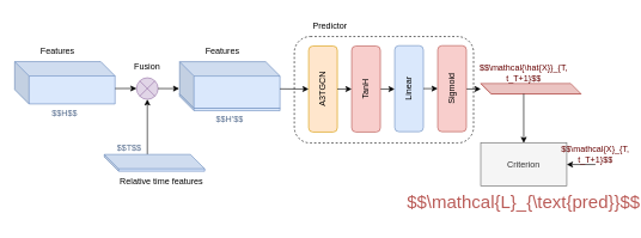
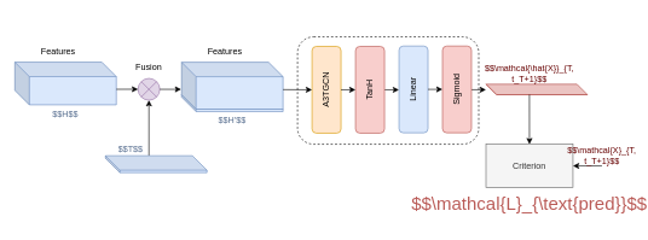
- <mxCell id="21" value="Predictor" style="text;html=1;strokeColor=none;fillColor=none;align=center;verticalAlign=middle;whiteSpace=wrap;rounded=0;" parent="1" vertex="1"><mxGeometry x="430" y="20" width="60" height="30" as="geometry" /></mxCell>
- <mxCell id="30" value="Relative time features" style="text;html=1;strokeColor=none;fillColor=none;align=center;verticalAlign=middle;whiteSpace=wrap;rounded=0;" vertex="1" parent="1"><mxGeometry x="160" y="237.82" width="130" height="30" as="geometry" /></mxCell>
